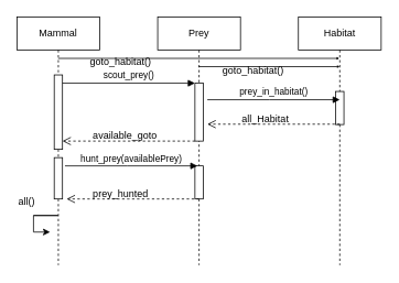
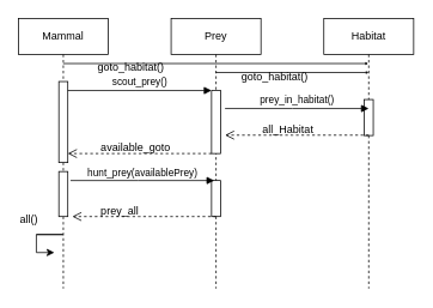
- <mxCell id="18" value="prey_hunted" style="text;whiteSpace=wrap;html=1;" vertex="1" parent="1"><mxGeometry x="110" y="220" width="70" height="20" as="geometry" /></mxCell>
+ <mxCell id="18" value="prey_all" style="text;whiteSpace=wrap;html=1;" vertex="1" parent="1"><mxGeometry x="110" y="220" width="70" height="20" as="geometry" /></mxCell>
